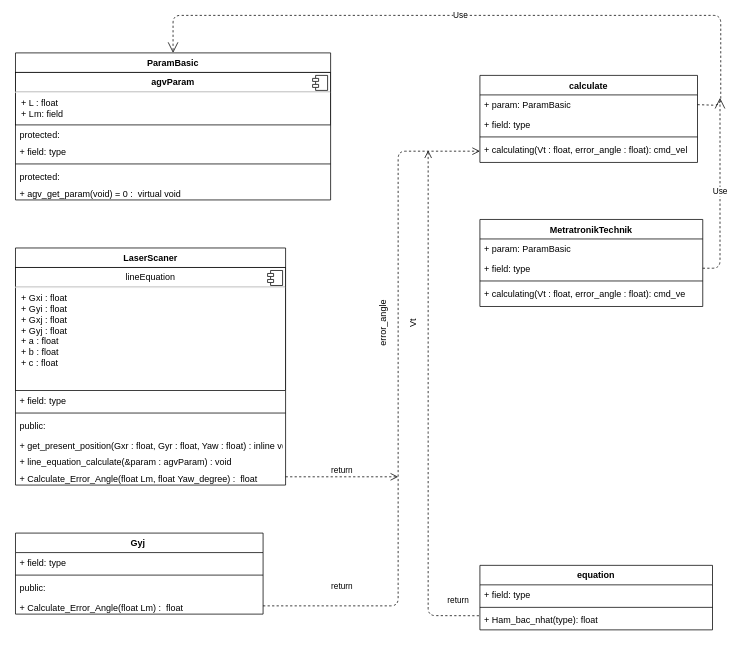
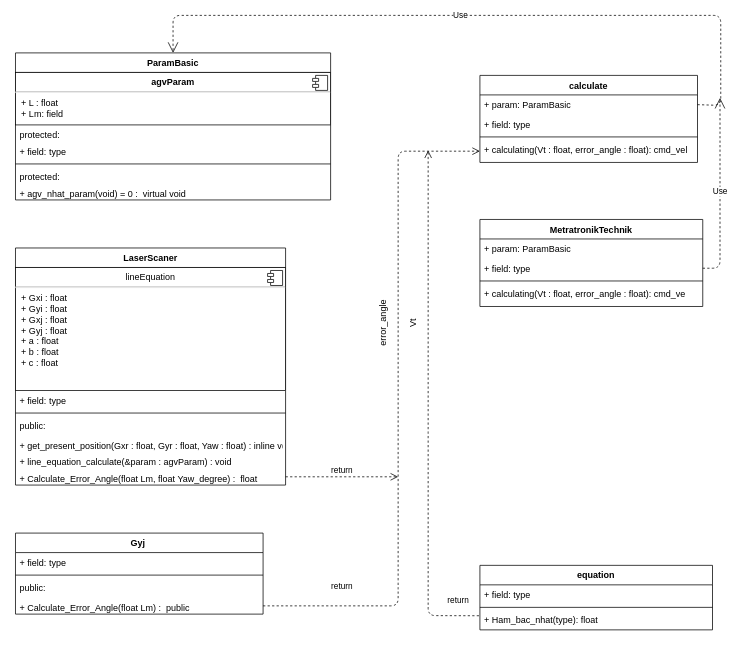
- <mxCell id="9" value="+ agv_get_param(void) = 0 :  virtual void" style="text;strokeColor=none;fillColor=none;align=left;verticalAlign=top;spacingLeft=4;spacingRight=4;overflow=hidden;rotatable=0;points=[[0,0.5],[1,0.5]];portConstraint=eastwest;fontStyle=0" parent="2" vertex="1"><mxGeometry y="174" width="420" height="22" as="geometry" /></mxCell>
+ <mxCell id="9" value="+ agv_nhat_param(void) = 0 :  virtual void" style="text;strokeColor=none;fillColor=none;align=left;verticalAlign=top;spacingLeft=4;spacingRight=4;overflow=hidden;rotatable=0;points=[[0,0.5],[1,0.5]];portConstraint=eastwest;fontStyle=0" parent="2" vertex="1"><mxGeometry y="174" width="420" height="22" as="geometry" /></mxCell>
- <mxCell id="34" value="+ Calculate_Error_Angle(float Lm) :  float" style="text;strokeColor=none;fillColor=none;align=left;verticalAlign=top;spacingLeft=4;spacingRight=4;overflow=hidden;rotatable=0;points=[[0,0.5],[1,0.5]];portConstraint=eastwest;fontStyle=0" parent="30" vertex="1"><mxGeometry y="86" width="330" height="22" as="geometry" /></mxCell>
+ <mxCell id="34" value="+ Calculate_Error_Angle(float Lm) :  public" style="text;strokeColor=none;fillColor=none;align=left;verticalAlign=top;spacingLeft=4;spacingRight=4;overflow=hidden;rotatable=0;points=[[0,0.5],[1,0.5]];portConstraint=eastwest;fontStyle=0" parent="30" vertex="1"><mxGeometry y="86" width="330" height="22" as="geometry" /></mxCell>
